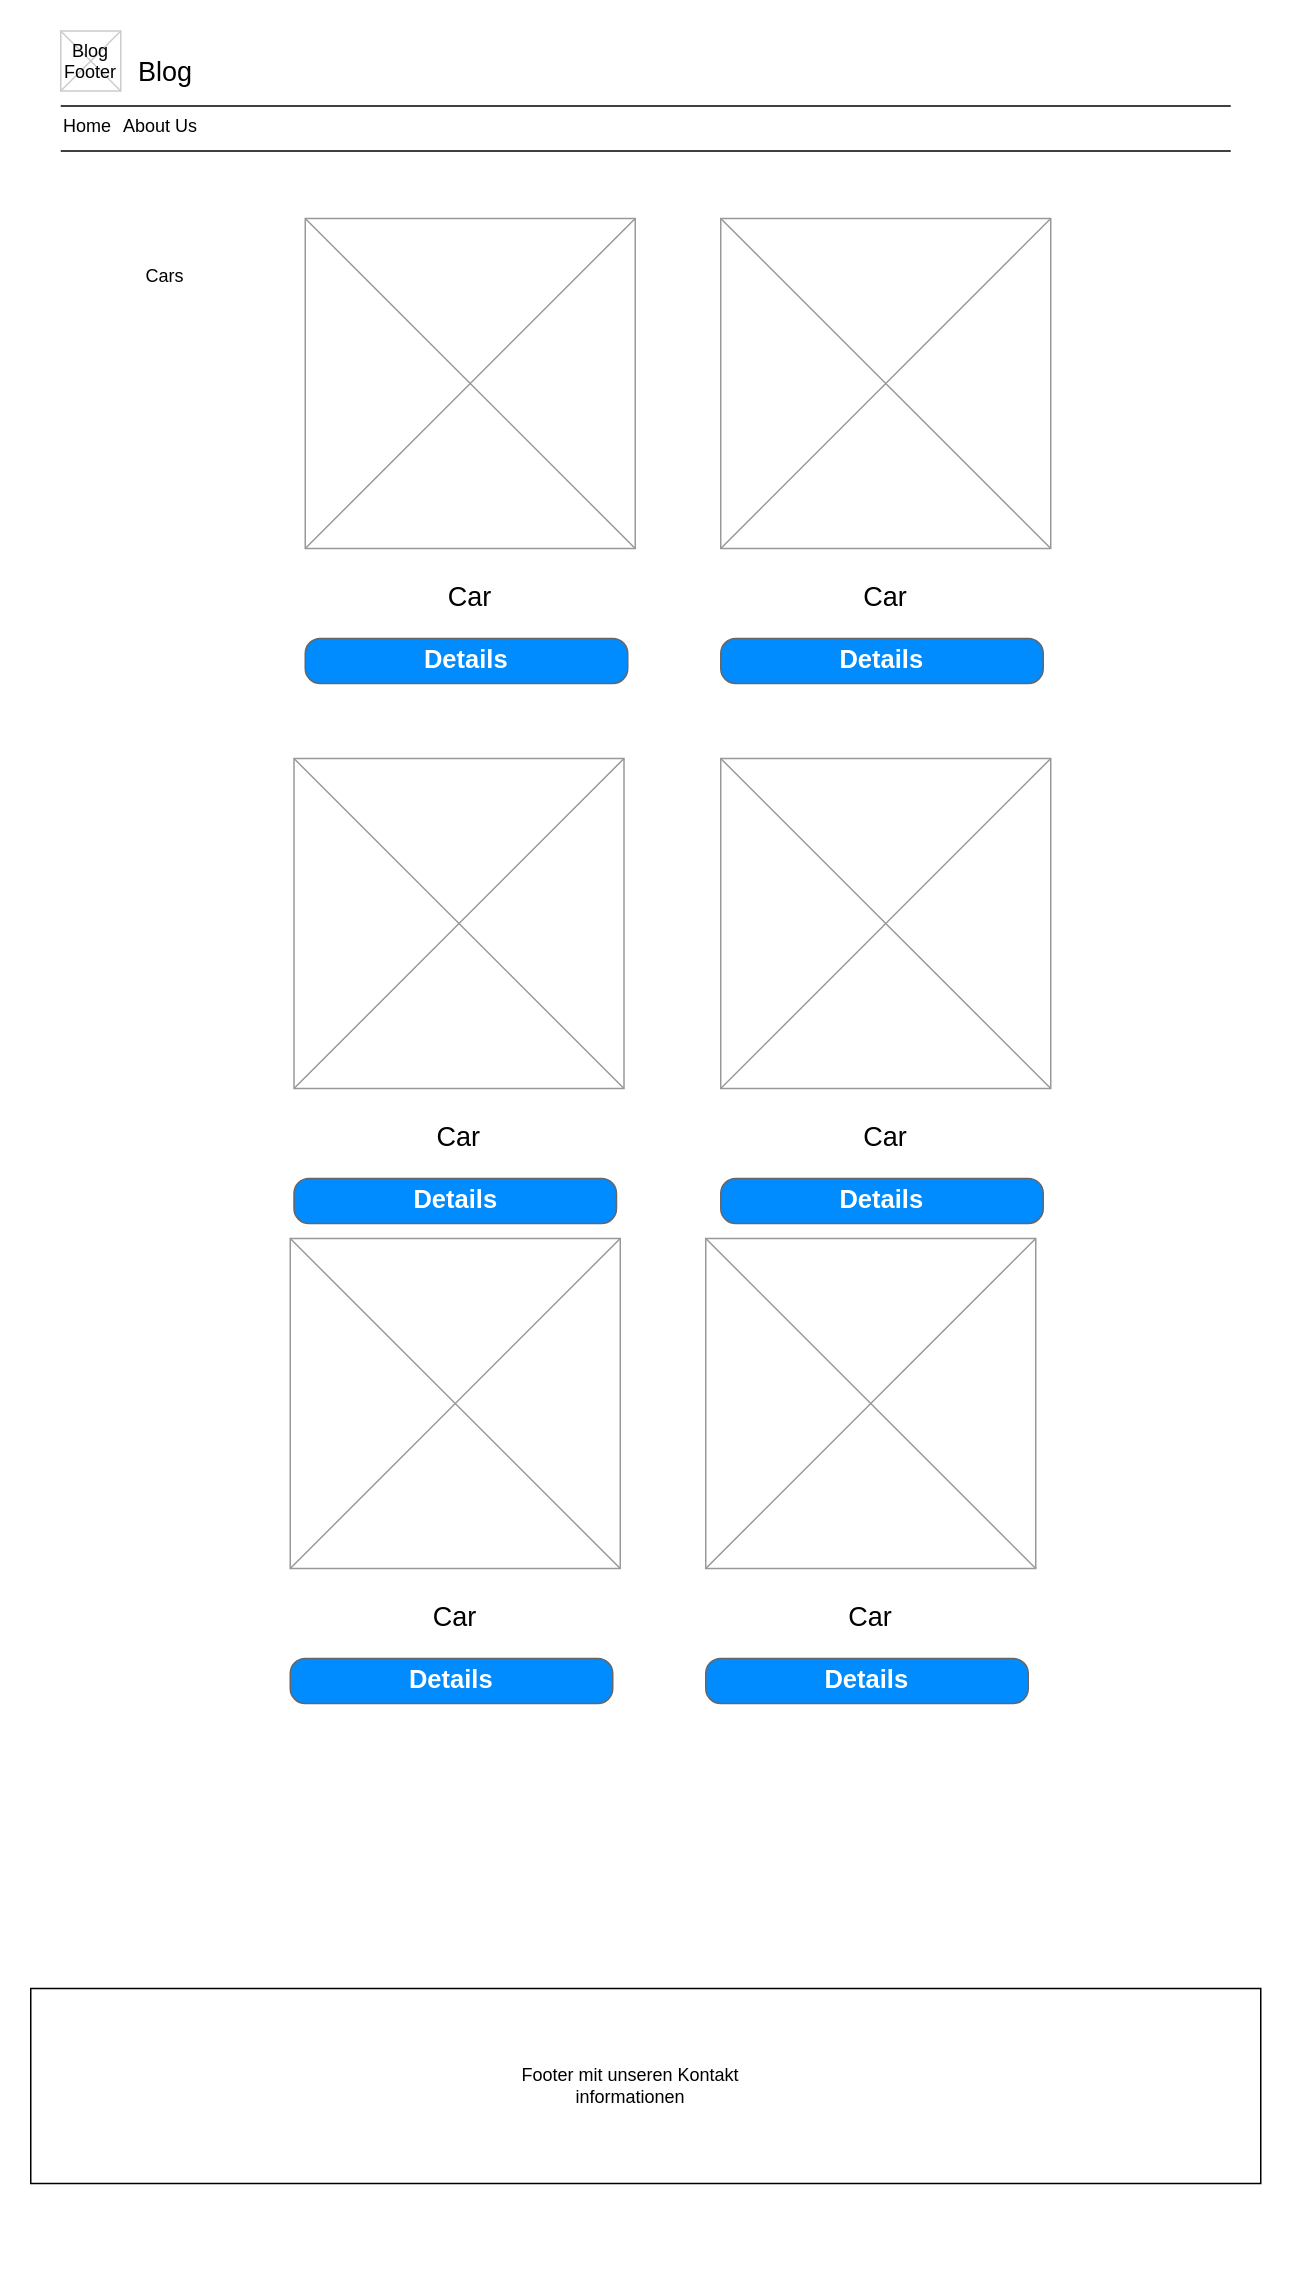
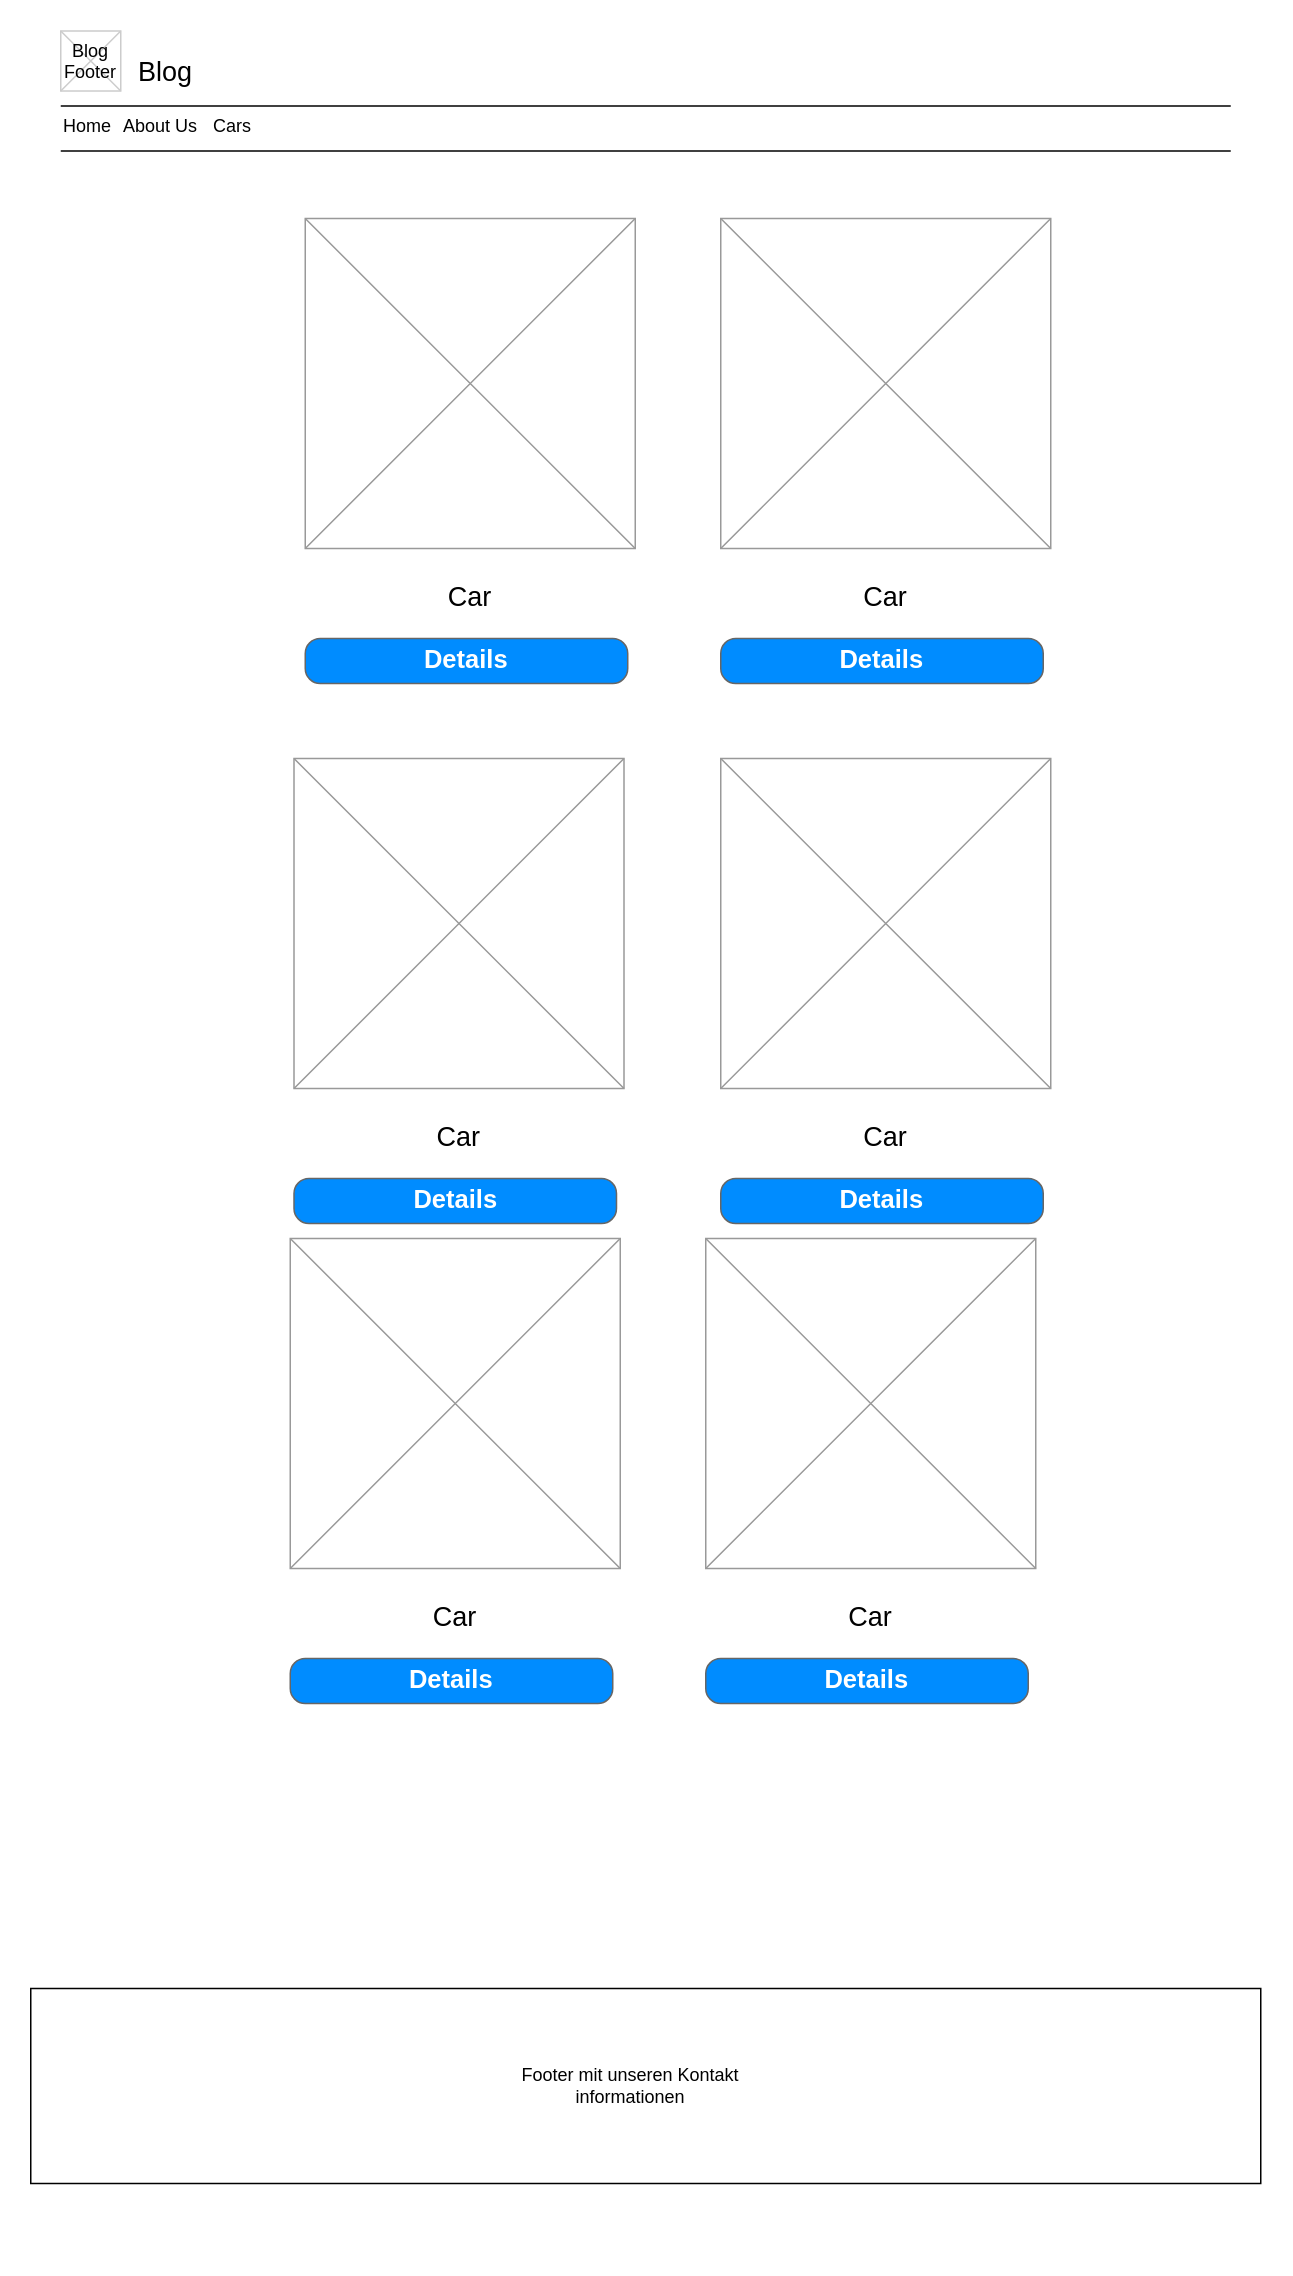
- <mxCell id="33" value="Cars" style="text;spacingTop=-5;" vertex="1" parent="1"><mxGeometry x="95" y="175" width="30" height="20" as="geometry" /></mxCell>
+ <mxCell id="33" value="Cars" style="text;spacingTop=-5;" vertex="1" parent="1"><mxGeometry x="140" y="75" width="30" height="20" as="geometry" /></mxCell>
